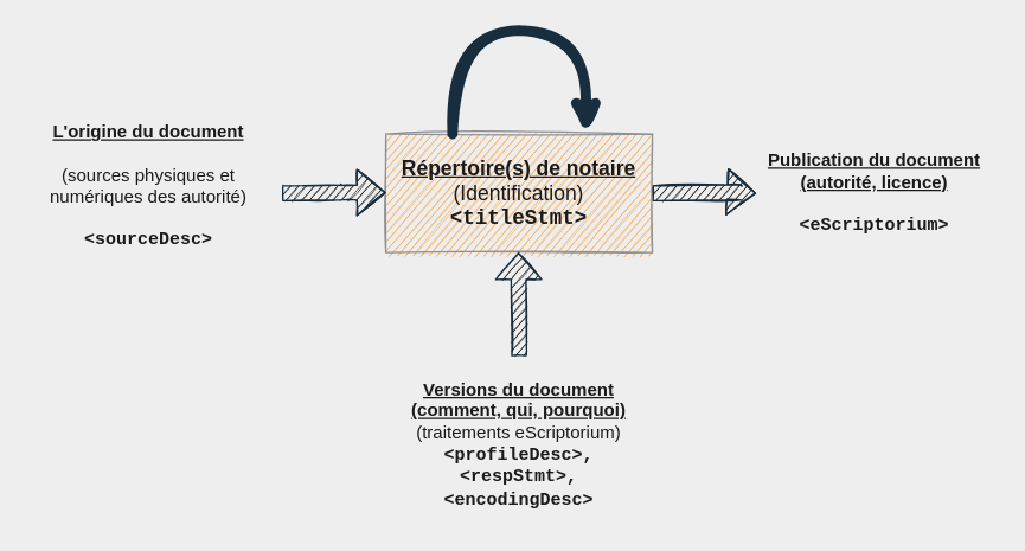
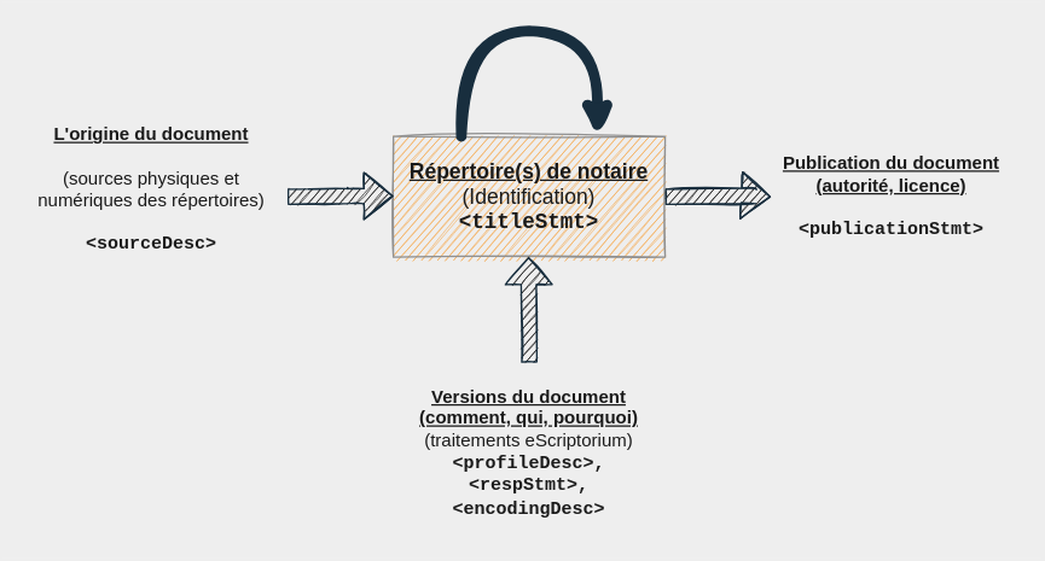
- <mxCell id="9" value="&lt;div&gt;&lt;b&gt;&lt;u&gt;Publication du document (autorité, licence)&lt;/u&gt;&lt;/b&gt;&lt;/div&gt;&lt;div&gt;&lt;br&gt;&lt;/div&gt;&lt;div&gt;&lt;font face=&quot;Courier New&quot;&gt;&lt;b&gt;&amp;lt;eScriptorium&amp;gt;&lt;/b&gt;&lt;/font&gt;&lt;br&gt;&lt;/div&gt;" style="text;html=1;strokeColor=none;fillColor=none;align=center;verticalAlign=middle;whiteSpace=wrap;rounded=0;sketch=1;fontColor=#1A1A1A;" vertex="1" parent="1"><mxGeometry x="510" y="90" width="160" height="80" as="geometry" /></mxCell>
+ <mxCell id="9" value="&lt;div&gt;&lt;b&gt;&lt;u&gt;Publication du document (autorité, licence)&lt;/u&gt;&lt;/b&gt;&lt;/div&gt;&lt;div&gt;&lt;br&gt;&lt;/div&gt;&lt;div&gt;&lt;font face=&quot;Courier New&quot;&gt;&lt;b&gt;&amp;lt;publicationStmt&amp;gt;&lt;/b&gt;&lt;/font&gt;&lt;br&gt;&lt;/div&gt;" style="text;html=1;strokeColor=none;fillColor=none;align=center;verticalAlign=middle;whiteSpace=wrap;rounded=0;sketch=1;fontColor=#1A1A1A;" vertex="1" parent="1"><mxGeometry x="510" y="90" width="160" height="80" as="geometry" /></mxCell>
- <mxCell id="5" value="&lt;div&gt;&lt;u&gt;&lt;b&gt;L'origine du document&lt;/b&gt;&lt;/u&gt;&lt;/div&gt;&lt;div&gt;&lt;br&gt;&lt;/div&gt;&lt;div&gt;(sources physiques et numériques des autorité)&lt;/div&gt;&lt;div&gt;&lt;br&gt;&lt;/div&gt;&lt;div&gt;&lt;b&gt;&lt;font face=&quot;Courier New&quot;&gt;&amp;lt;sourceDesc&amp;gt;&lt;/font&gt;&lt;/b&gt;&lt;br&gt;&lt;/div&gt;&lt;div&gt;&lt;br&gt;&lt;/div&gt;&lt;div&gt;&lt;br&gt;&lt;/div&gt;" style="text;html=1;strokeColor=none;fillColor=none;align=center;verticalAlign=middle;whiteSpace=wrap;rounded=0;sketch=1;fontColor=#1A1A1A;" vertex="1" parent="1"><mxGeometry x="20" y="80" width="160" height="120" as="geometry" /></mxCell>
+ <mxCell id="5" value="&lt;div&gt;&lt;u&gt;&lt;b&gt;L'origine du document&lt;/b&gt;&lt;/u&gt;&lt;/div&gt;&lt;div&gt;&lt;br&gt;&lt;/div&gt;&lt;div&gt;(sources physiques et numériques des répertoires)&lt;/div&gt;&lt;div&gt;&lt;br&gt;&lt;/div&gt;&lt;div&gt;&lt;b&gt;&lt;font face=&quot;Courier New&quot;&gt;&amp;lt;sourceDesc&amp;gt;&lt;/font&gt;&lt;/b&gt;&lt;br&gt;&lt;/div&gt;&lt;div&gt;&lt;br&gt;&lt;/div&gt;&lt;div&gt;&lt;br&gt;&lt;/div&gt;" style="text;html=1;strokeColor=none;fillColor=none;align=center;verticalAlign=middle;whiteSpace=wrap;rounded=0;sketch=1;fontColor=#1A1A1A;" vertex="1" parent="1"><mxGeometry x="20" y="80" width="160" height="120" as="geometry" /></mxCell>
